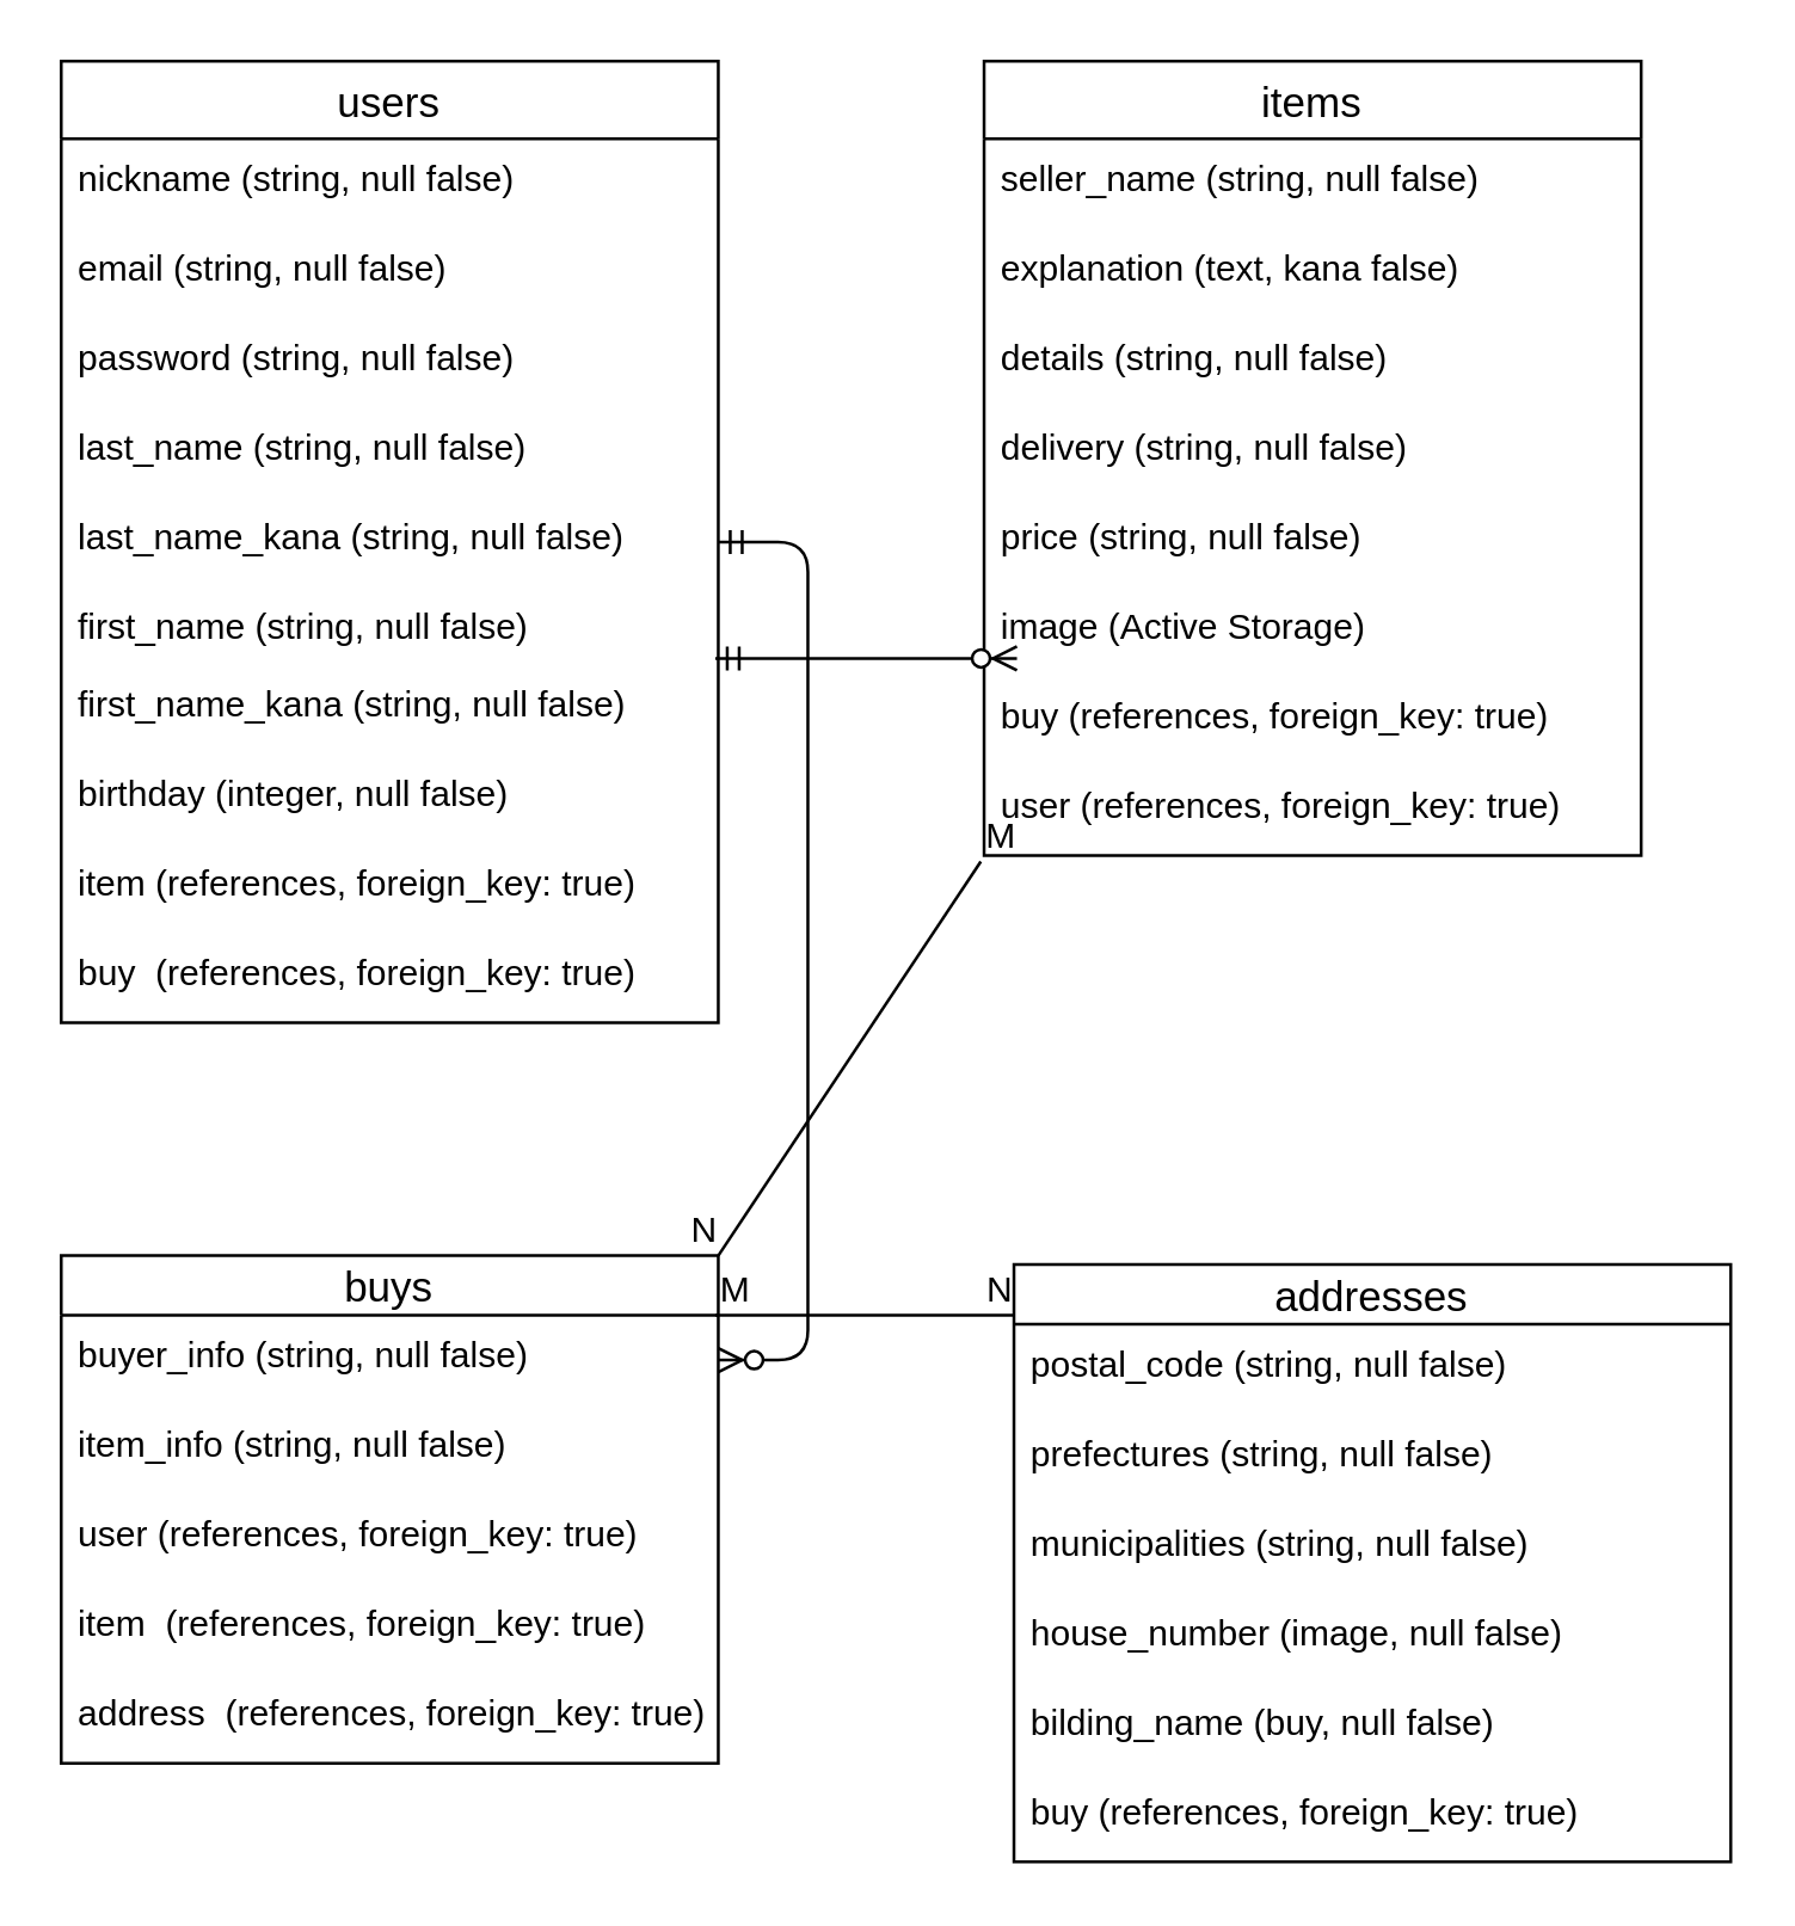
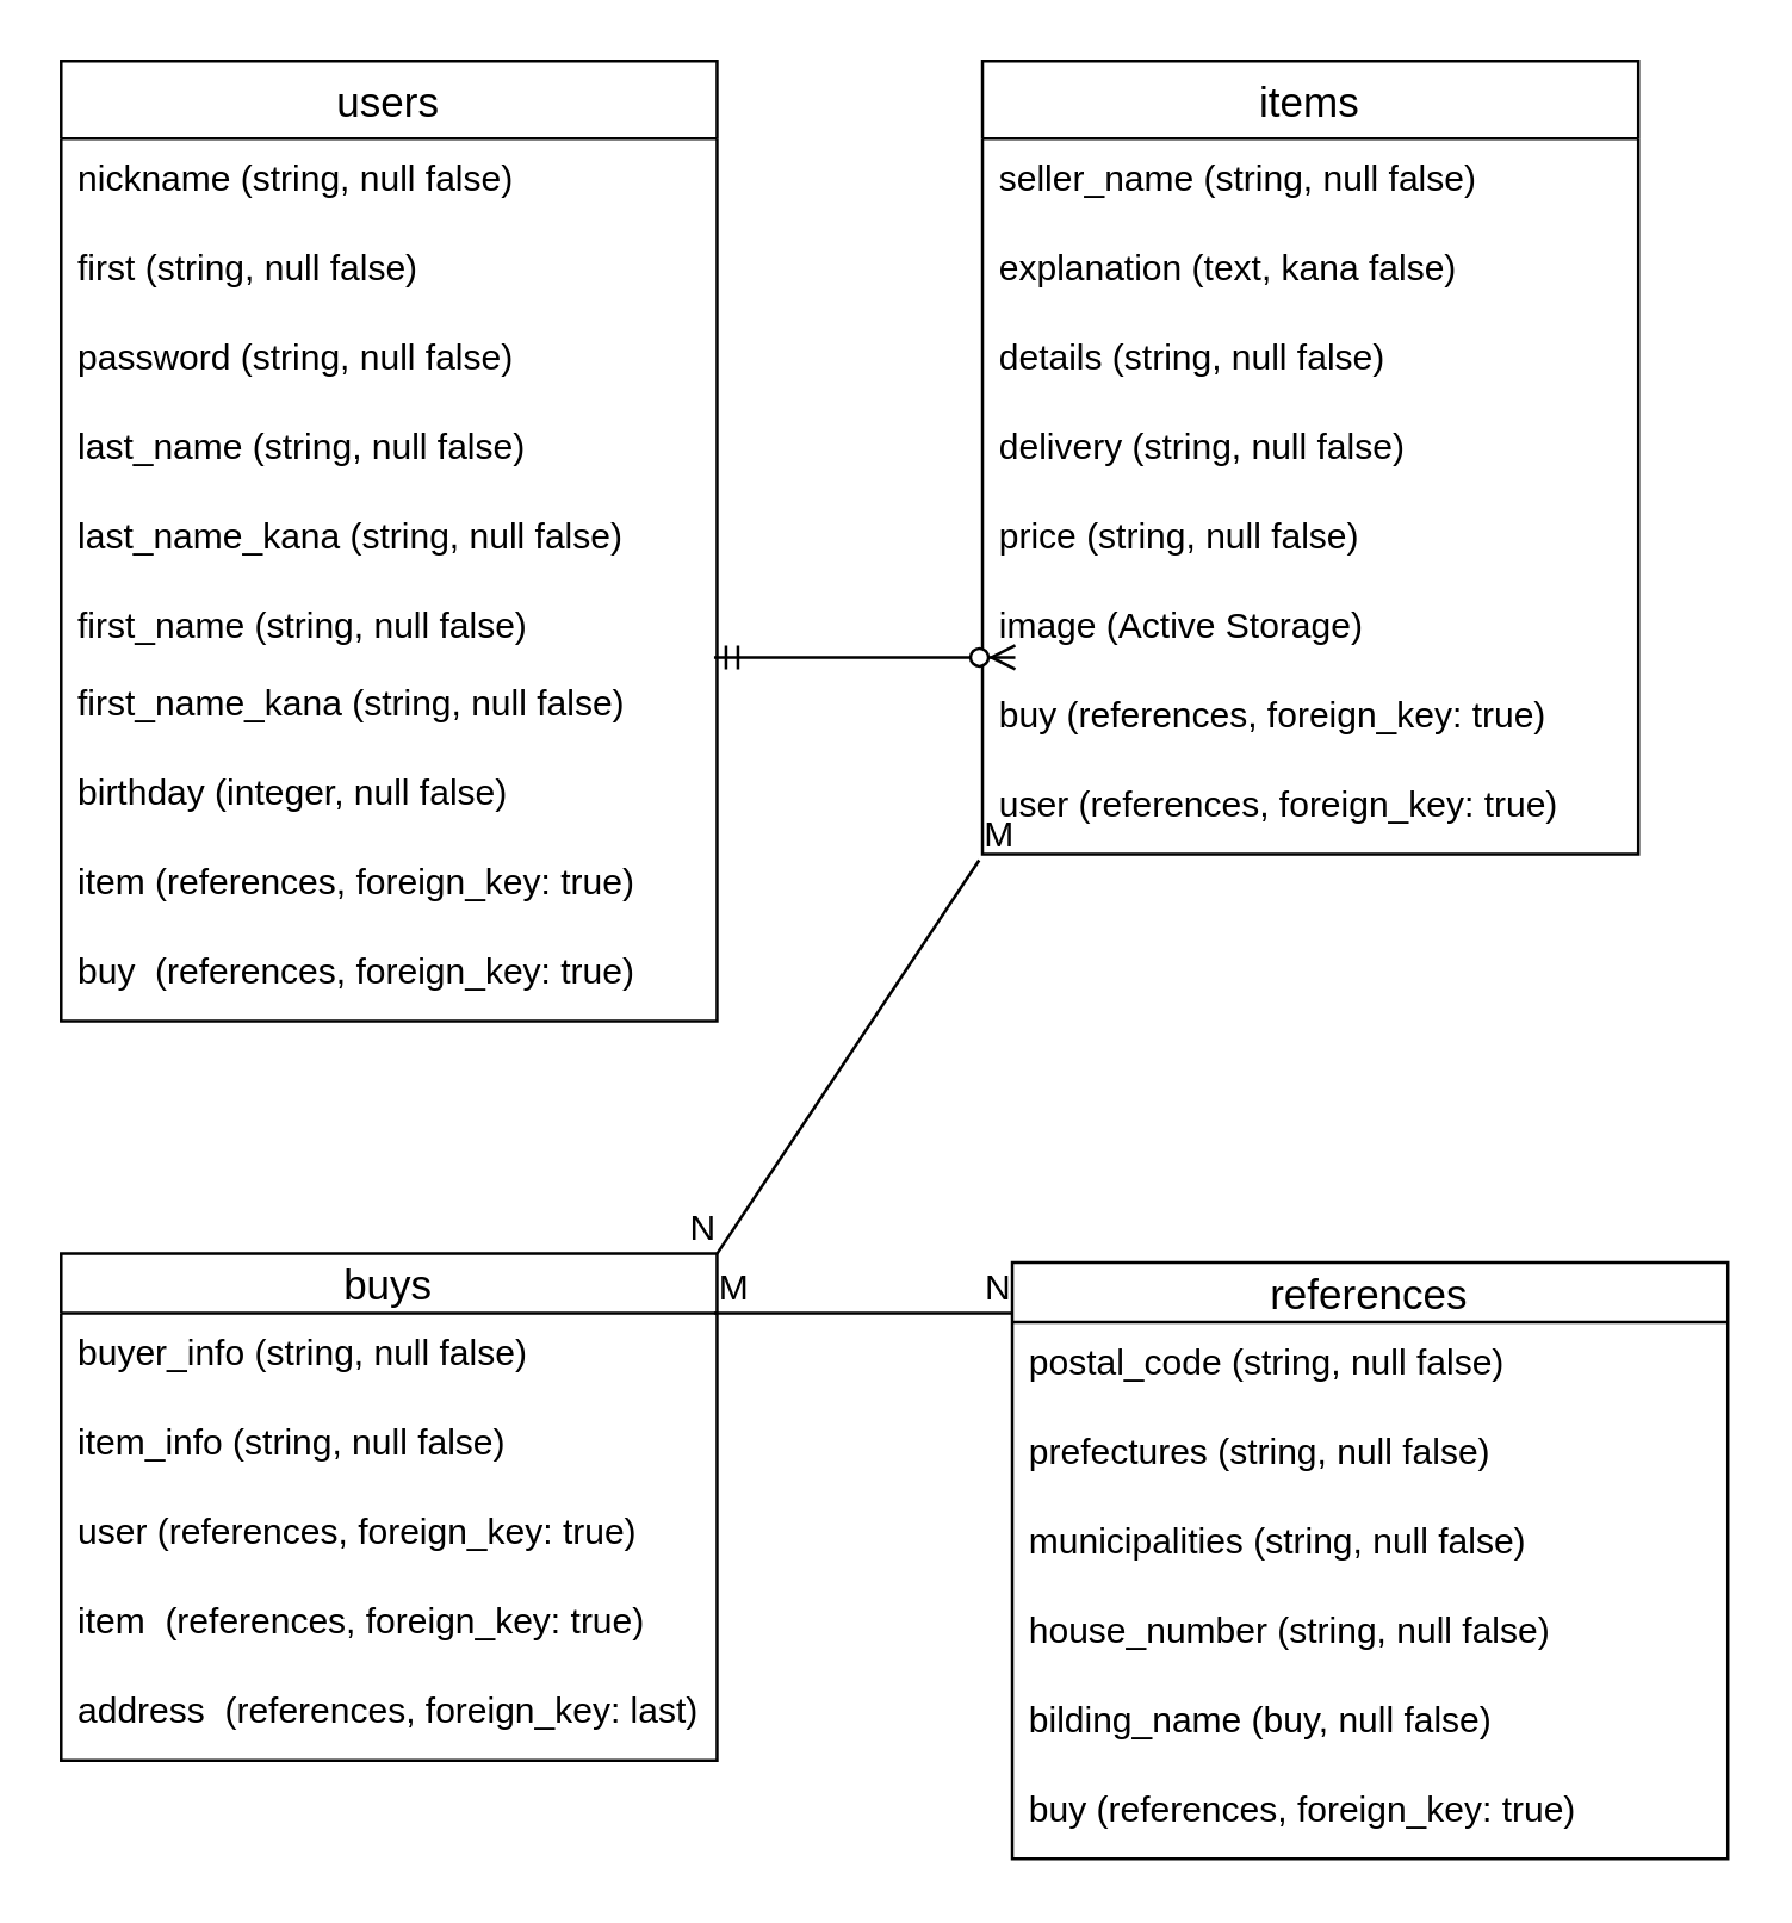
- <mxCell id="4" value="email (string, null false)" style="text;strokeColor=none;fillColor=none;spacingLeft=4;spacingRight=4;overflow=hidden;rotatable=0;points=[[0,0.5],[1,0.5]];portConstraint=eastwest;fontSize=12;" parent="2" vertex="1"><mxGeometry y="56" width="220" height="30" as="geometry" /></mxCell>
+ <mxCell id="4" value="first (string, null false)" style="text;strokeColor=none;fillColor=none;spacingLeft=4;spacingRight=4;overflow=hidden;rotatable=0;points=[[0,0.5],[1,0.5]];portConstraint=eastwest;fontSize=12;" parent="2" vertex="1"><mxGeometry y="56" width="220" height="30" as="geometry" /></mxCell>
- <mxCell id="42" value="" style="edgeStyle=entityRelationEdgeStyle;fontSize=12;html=1;endArrow=ERzeroToMany;startArrow=ERmandOne;exitX=1;exitY=0.5;exitDx=0;exitDy=0;entryX=1;entryY=0.5;entryDx=0;entryDy=0;" parent="1" source="7" target="24" edge="1"><mxGeometry width="100" height="100" relative="1" as="geometry"><mxPoint x="189" y="260" as="sourcePoint" /><mxPoint x="309" y="455" as="targetPoint" /></mxGeometry></mxCell>
- <mxCell id="32" value="addresses" style="swimlane;fontStyle=0;childLayout=stackLayout;horizontal=1;startSize=20;horizontalStack=0;resizeParent=1;resizeParentMax=0;resizeLast=0;collapsible=1;marginBottom=0;align=center;fontSize=14;" parent="1" vertex="1"><mxGeometry x="339" y="423" width="240" height="200" as="geometry" /></mxCell>
+ <mxCell id="32" value="references" style="swimlane;fontStyle=0;childLayout=stackLayout;horizontal=1;startSize=20;horizontalStack=0;resizeParent=1;resizeParentMax=0;resizeLast=0;collapsible=1;marginBottom=0;align=center;fontSize=14;" parent="1" vertex="1"><mxGeometry x="339" y="423" width="240" height="200" as="geometry" /></mxCell>
- <mxCell id="36" value="house_number (image, null false)" style="text;strokeColor=none;fillColor=none;spacingLeft=4;spacingRight=4;overflow=hidden;rotatable=0;points=[[0,0.5],[1,0.5]];portConstraint=eastwest;fontSize=12;" parent="32" vertex="1"><mxGeometry y="110" width="240" height="30" as="geometry" /></mxCell>
+ <mxCell id="36" value="house_number (string, null false)" style="text;strokeColor=none;fillColor=none;spacingLeft=4;spacingRight=4;overflow=hidden;rotatable=0;points=[[0,0.5],[1,0.5]];portConstraint=eastwest;fontSize=12;" parent="32" vertex="1"><mxGeometry y="110" width="240" height="30" as="geometry" /></mxCell>
- <mxCell id="28" value="address  (references, foreign_key: true)" style="text;strokeColor=none;fillColor=none;spacingLeft=4;spacingRight=4;overflow=hidden;rotatable=0;points=[[0,0.5],[1,0.5]];portConstraint=eastwest;fontSize=12;" vertex="1" parent="23"><mxGeometry y="140" width="220" height="30" as="geometry" /></mxCell>
+ <mxCell id="28" value="address  (references, foreign_key: last)" style="text;strokeColor=none;fillColor=none;spacingLeft=4;spacingRight=4;overflow=hidden;rotatable=0;points=[[0,0.5],[1,0.5]];portConstraint=eastwest;fontSize=12;" vertex="1" parent="23"><mxGeometry y="140" width="220" height="30" as="geometry" /></mxCell>
